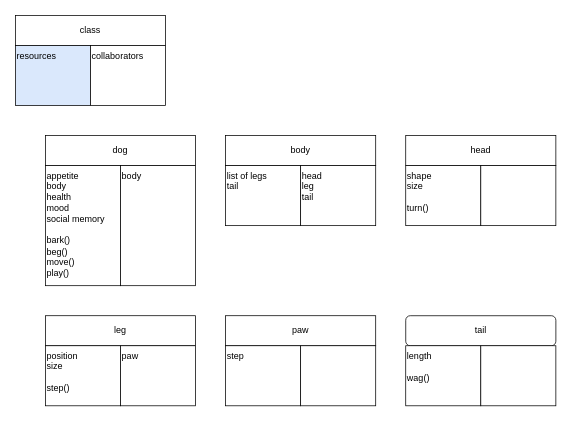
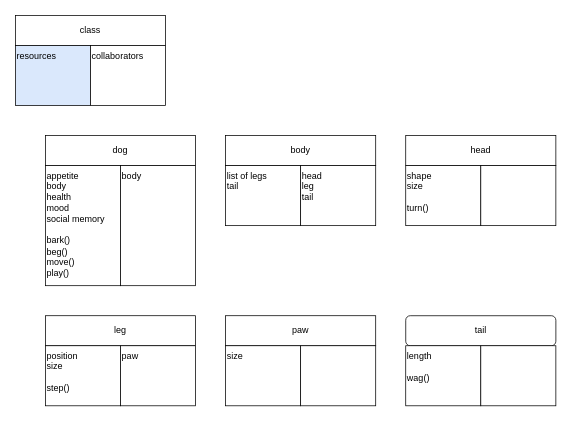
- <mxCell id="6" value="step" style="rounded=0;whiteSpace=wrap;html=1;verticalAlign=top;align=left;" parent="1" vertex="1"><mxGeometry x="300" y="460" width="100" height="80" as="geometry" /></mxCell>
+ <mxCell id="6" value="size" style="rounded=0;whiteSpace=wrap;html=1;verticalAlign=top;align=left;" parent="1" vertex="1"><mxGeometry x="300" y="460" width="100" height="80" as="geometry" /></mxCell>
